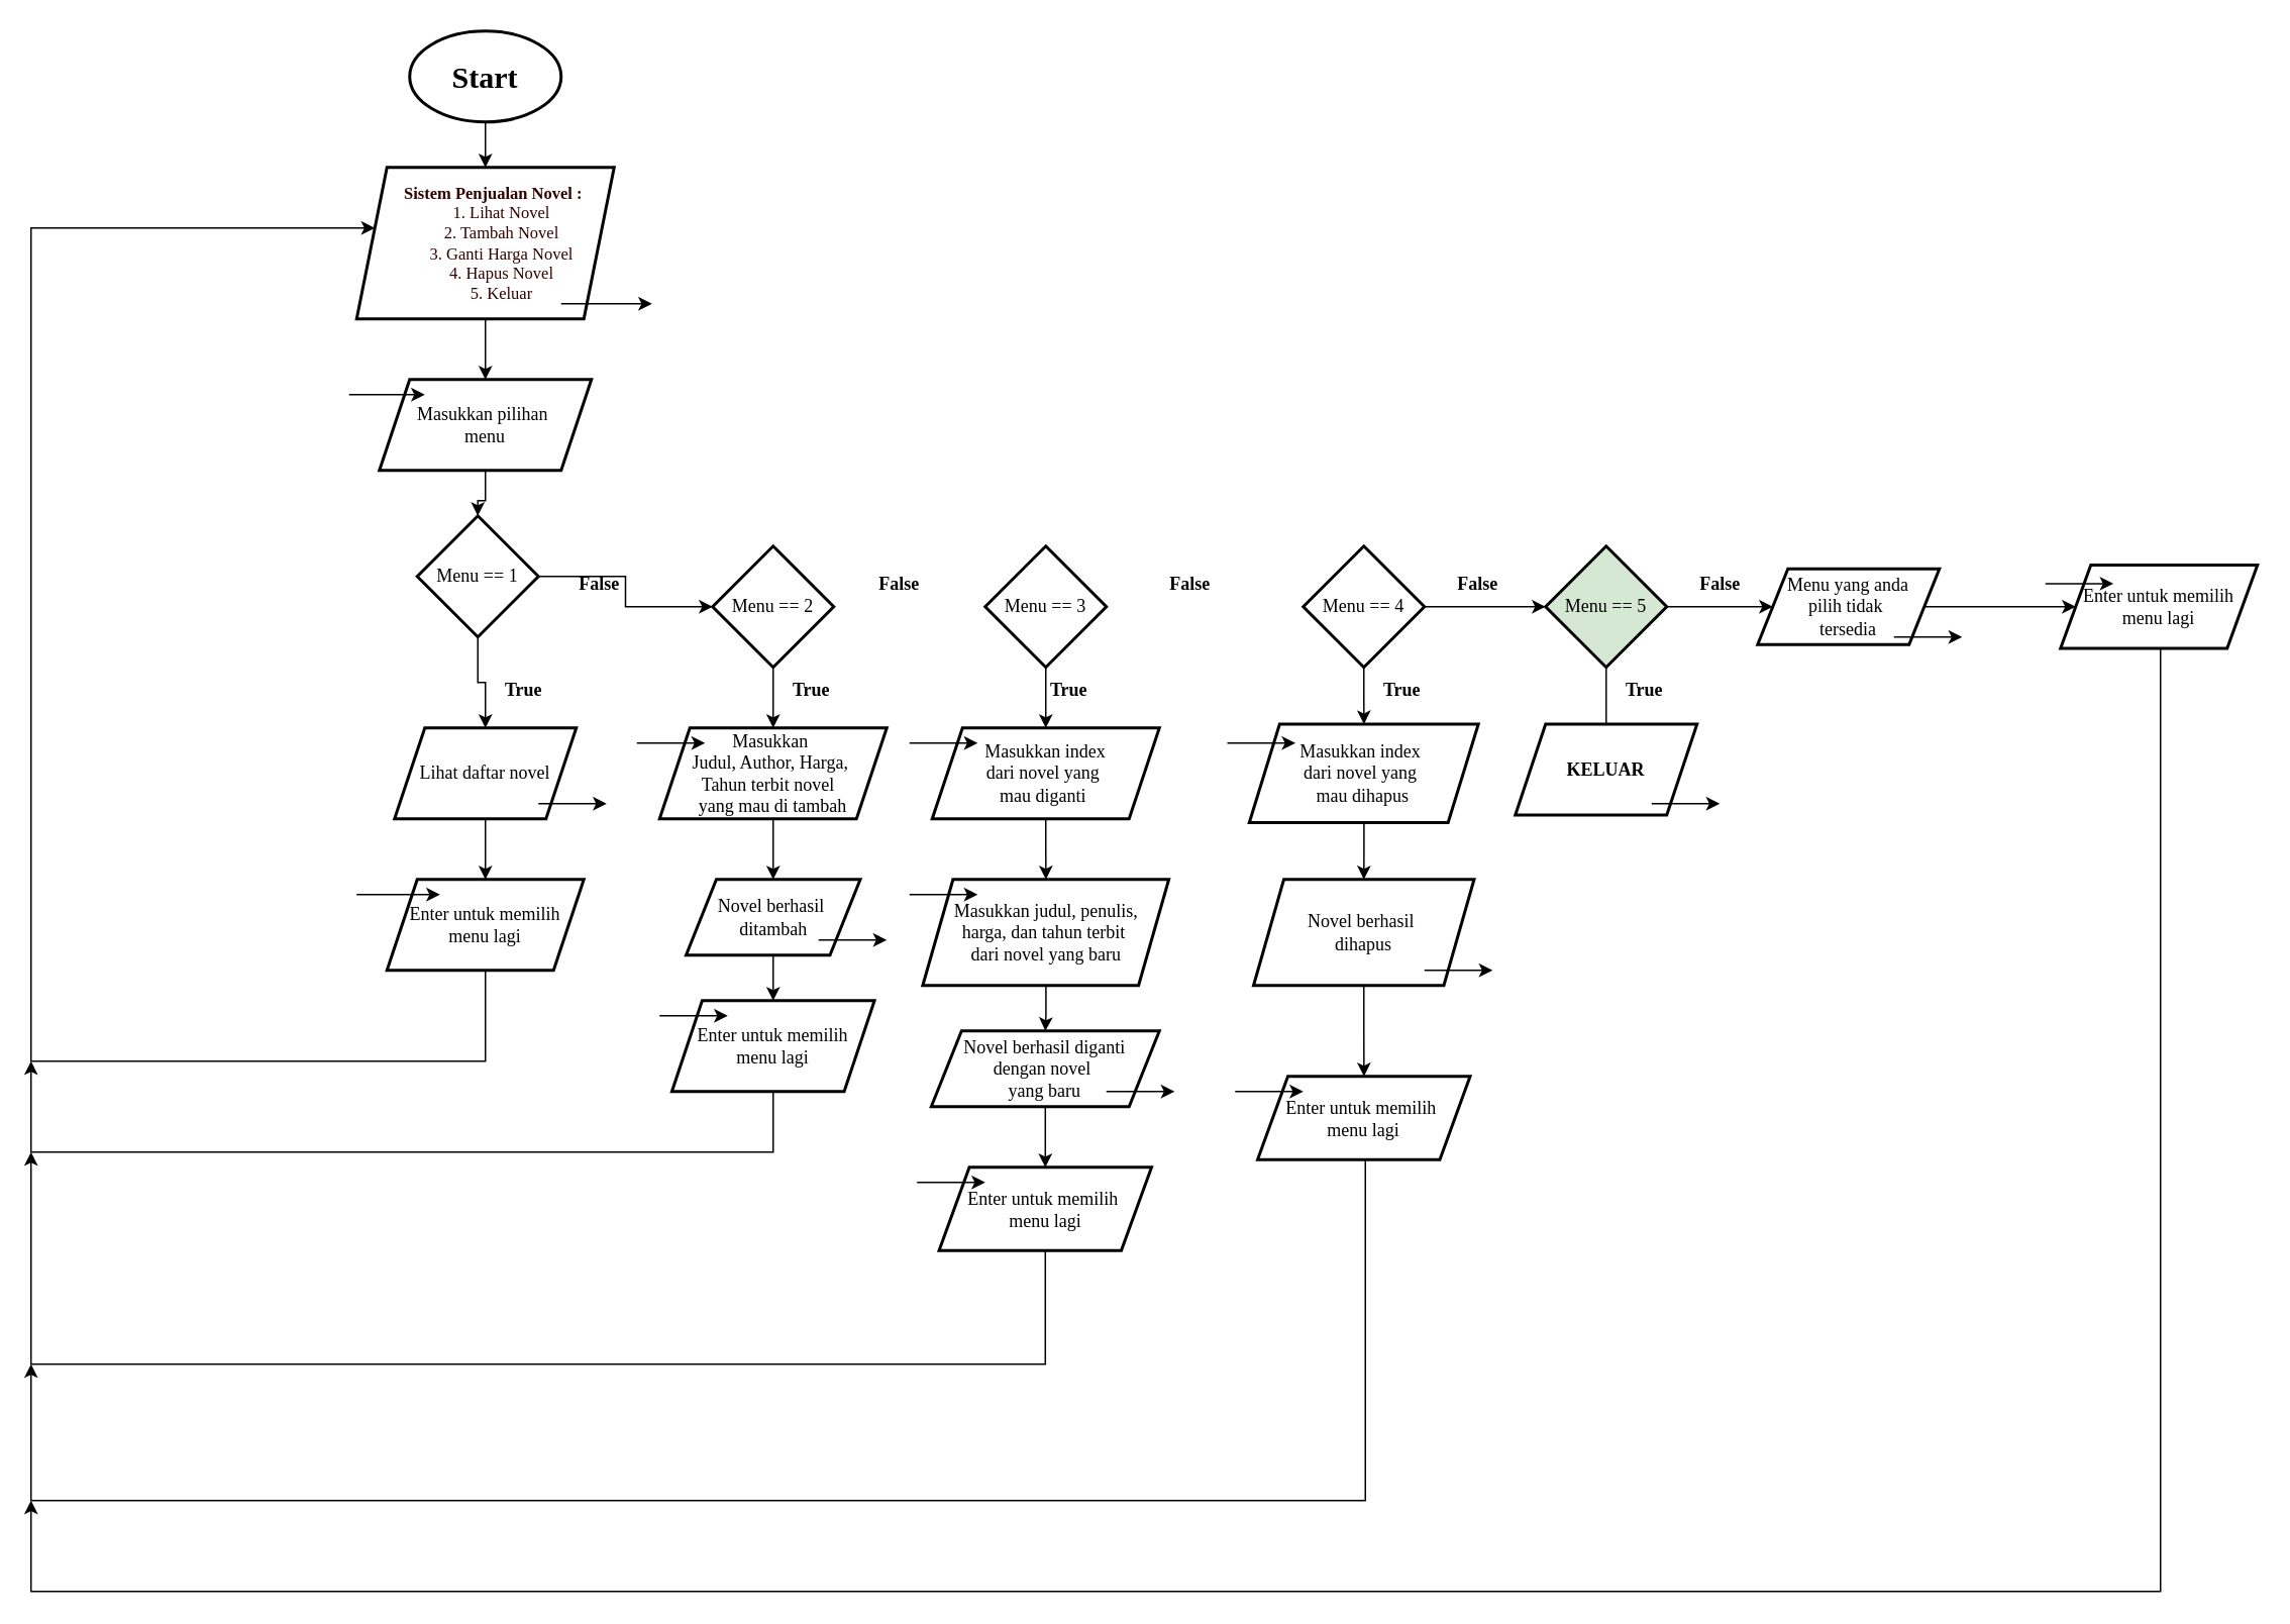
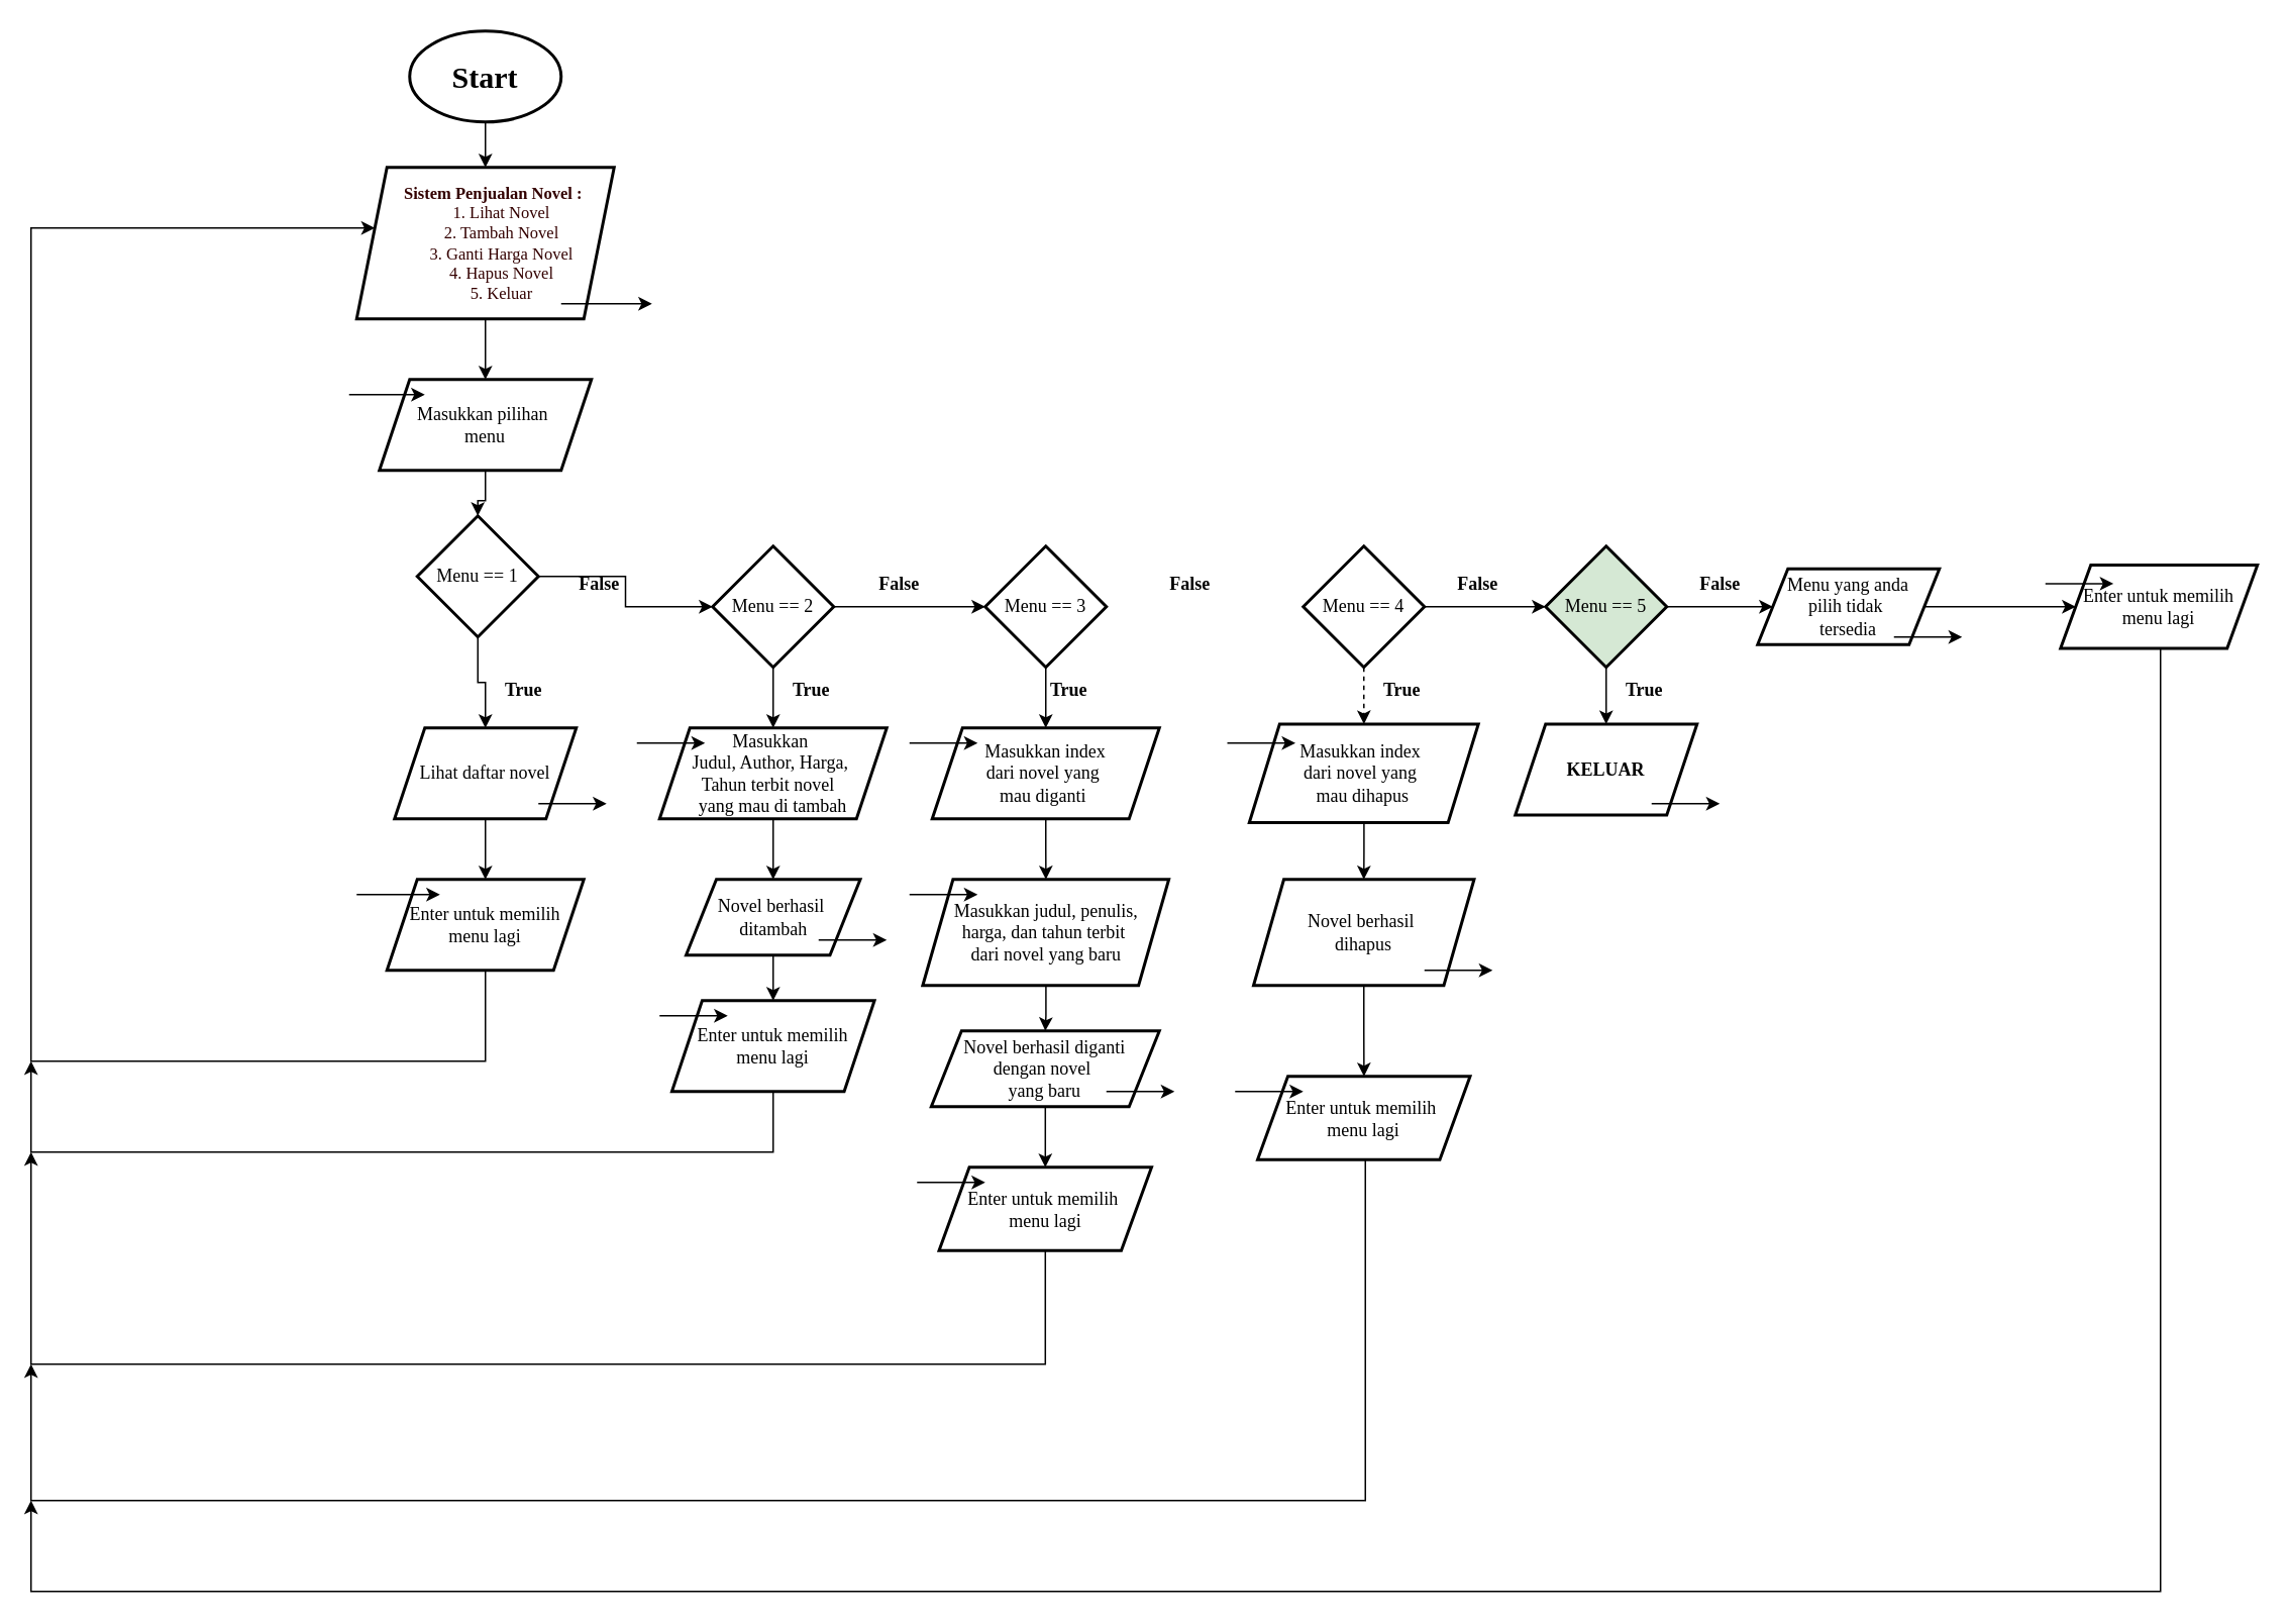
+ <mxCell id="17" value="" style="edgeStyle=orthogonalEdgeStyle;rounded=0;orthogonalLoop=1;jettySize=auto;html=1;" edge="1" parent="1" source="18" target="35"><mxGeometry relative="1" as="geometry" /></mxCell>
- <mxCell id="50" value="" style="edgeStyle=orthogonalEdgeStyle;rounded=0;orthogonalLoop=1;jettySize=auto;html=1;" edge="1" parent="1" source="52" target="55"><mxGeometry relative="1" as="geometry" /></mxCell>
+ <mxCell id="50" value="" style="edgeStyle=orthogonalEdgeStyle;rounded=0;orthogonalLoop=1;jettySize=auto;html=1;dashed=1;" edge="1" parent="1" source="52" target="55"><mxGeometry relative="1" as="geometry" /></mxCell>
- <mxCell id="63" value="" style="edgeStyle=orthogonalEdgeStyle;rounded=0;orthogonalLoop=1;jettySize=auto;html=1;endArrow=none;" edge="1" parent="1" source="65" target="68"><mxGeometry relative="1" as="geometry" /></mxCell>
+ <mxCell id="63" value="" style="edgeStyle=orthogonalEdgeStyle;rounded=0;orthogonalLoop=1;jettySize=auto;html=1;" edge="1" parent="1" source="65" target="68"><mxGeometry relative="1" as="geometry" /></mxCell>
